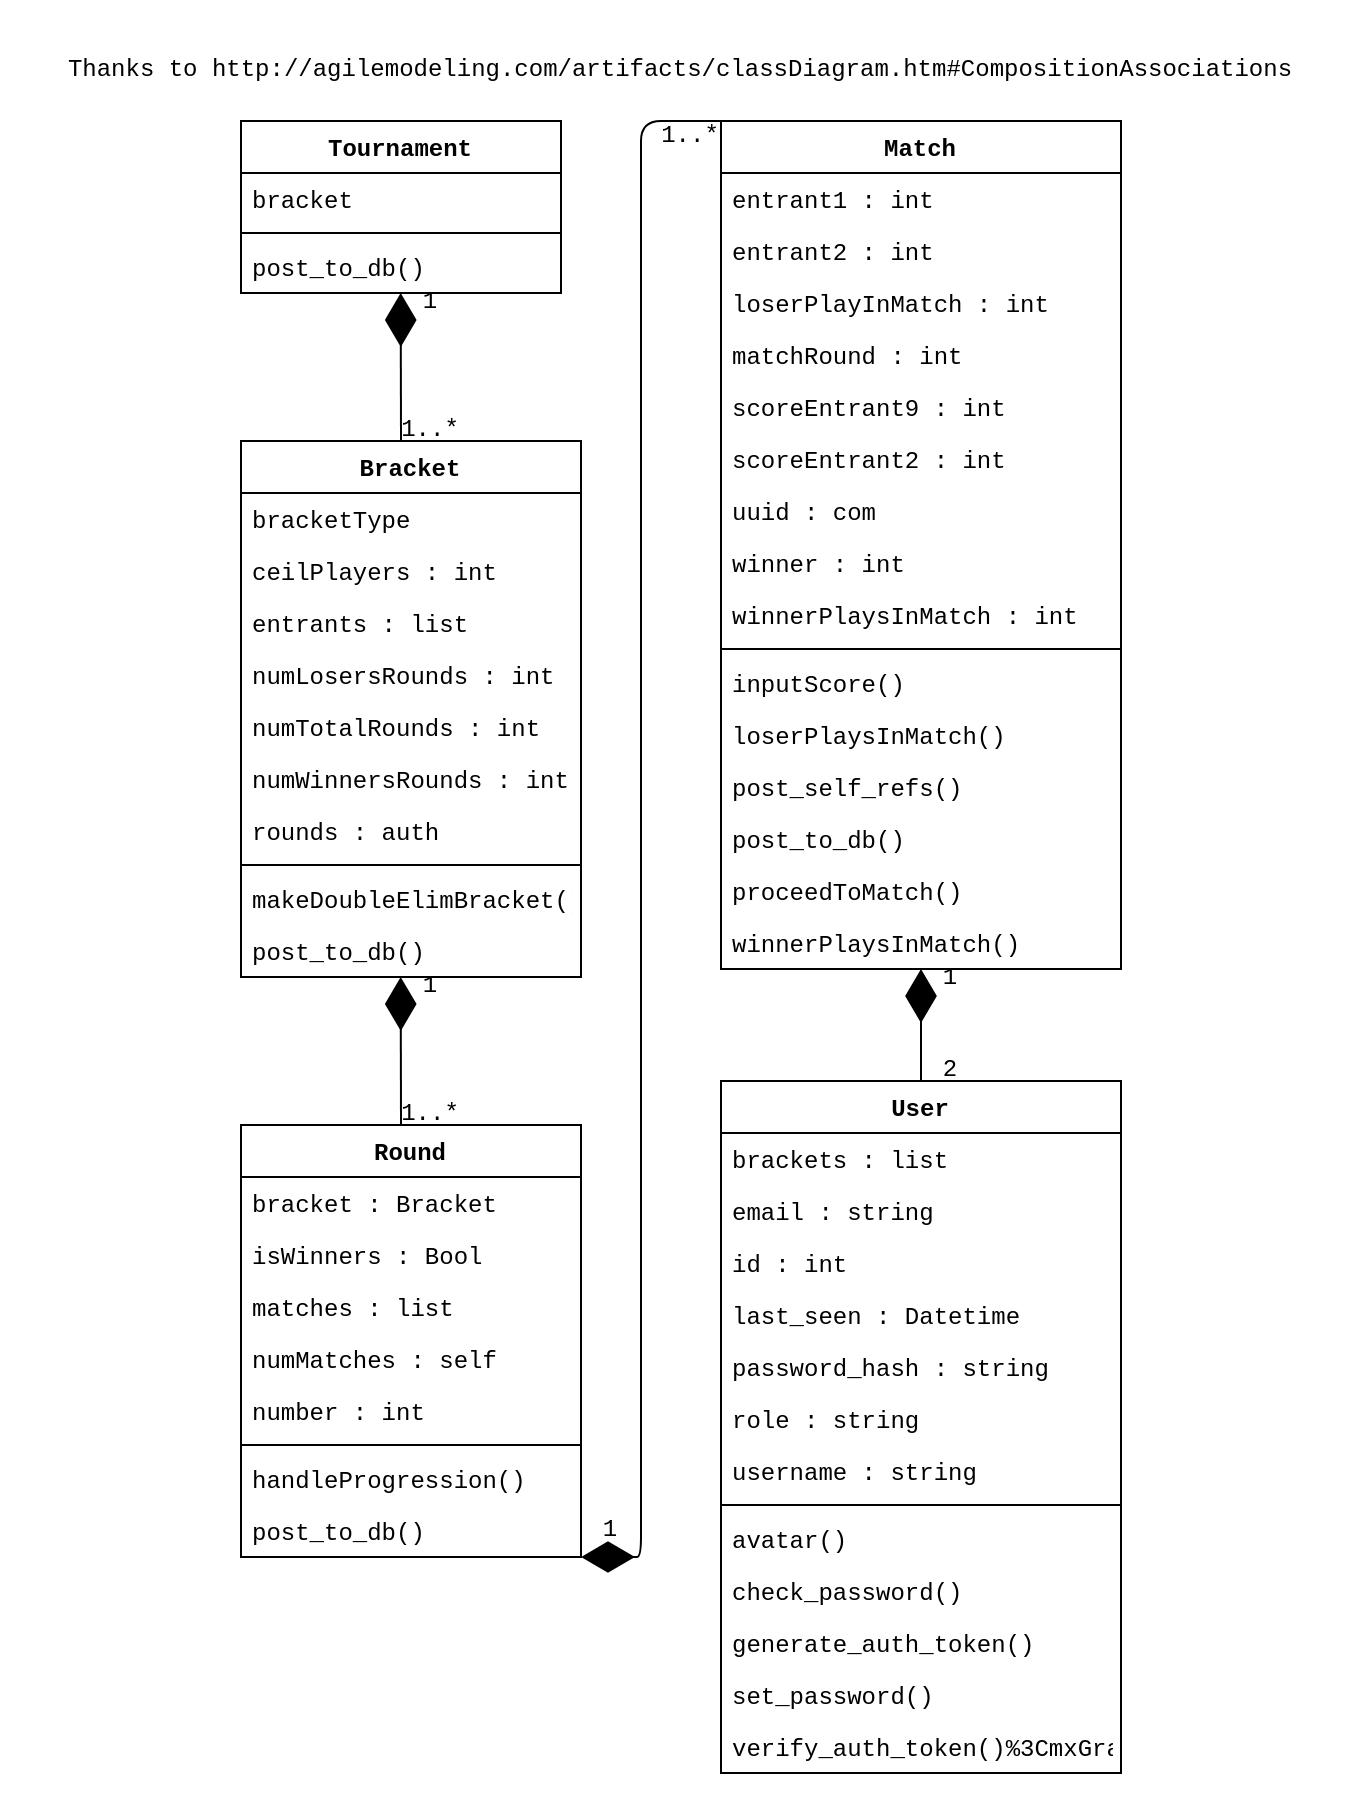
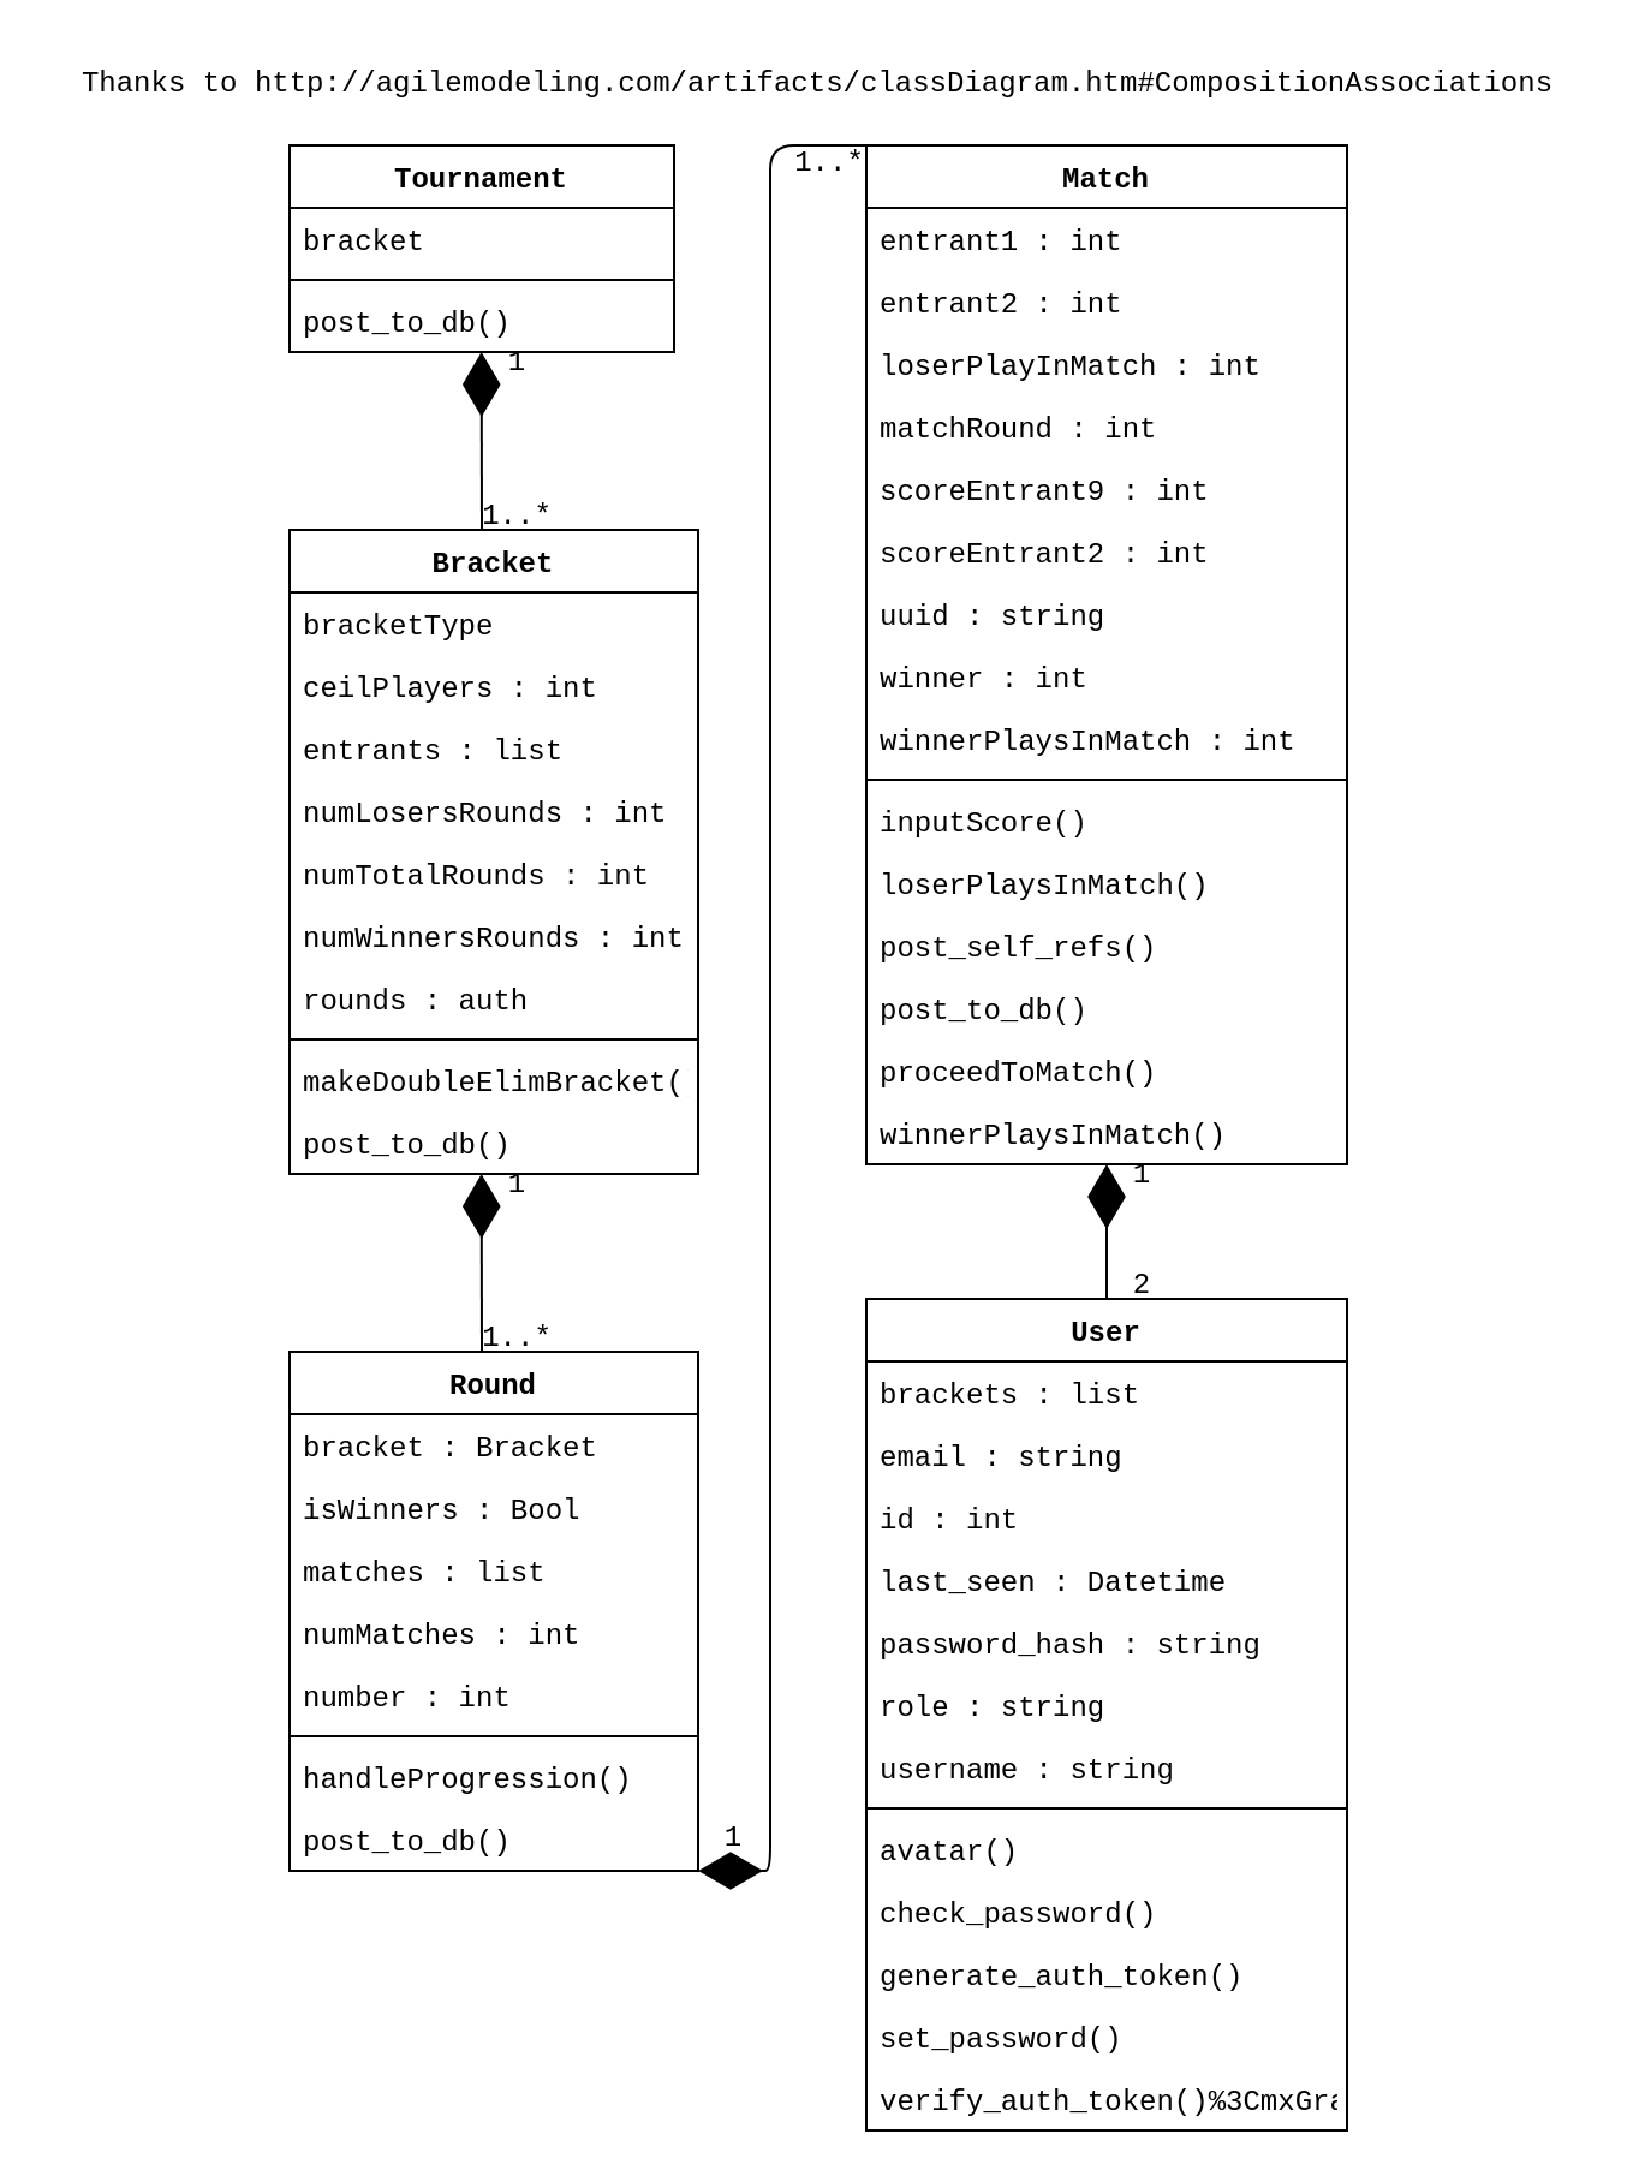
- <mxCell id="40" value="uuid : com" style="text;strokeColor=none;fillColor=none;align=left;verticalAlign=top;spacingLeft=4;spacingRight=4;overflow=hidden;rotatable=0;points=[[0,0.5],[1,0.5]];portConstraint=eastwest;fontFamily=Courier New;" parent="33" vertex="1"><mxGeometry y="182" width="200" height="26" as="geometry" /></mxCell>
+ <mxCell id="40" value="uuid : string" style="text;strokeColor=none;fillColor=none;align=left;verticalAlign=top;spacingLeft=4;spacingRight=4;overflow=hidden;rotatable=0;points=[[0,0.5],[1,0.5]];portConstraint=eastwest;fontFamily=Courier New;" parent="33" vertex="1"><mxGeometry y="182" width="200" height="26" as="geometry" /></mxCell>
- <mxCell id="25" value="numMatches : self" style="text;strokeColor=none;fillColor=none;align=left;verticalAlign=top;spacingLeft=4;spacingRight=4;overflow=hidden;rotatable=0;points=[[0,0.5],[1,0.5]];portConstraint=eastwest;fontFamily=Courier New;" parent="21" vertex="1"><mxGeometry y="104" width="170" height="26" as="geometry" /></mxCell>
+ <mxCell id="25" value="numMatches : int" style="text;strokeColor=none;fillColor=none;align=left;verticalAlign=top;spacingLeft=4;spacingRight=4;overflow=hidden;rotatable=0;points=[[0,0.5],[1,0.5]];portConstraint=eastwest;fontFamily=Courier New;" parent="21" vertex="1"><mxGeometry y="104" width="170" height="26" as="geometry" /></mxCell>
